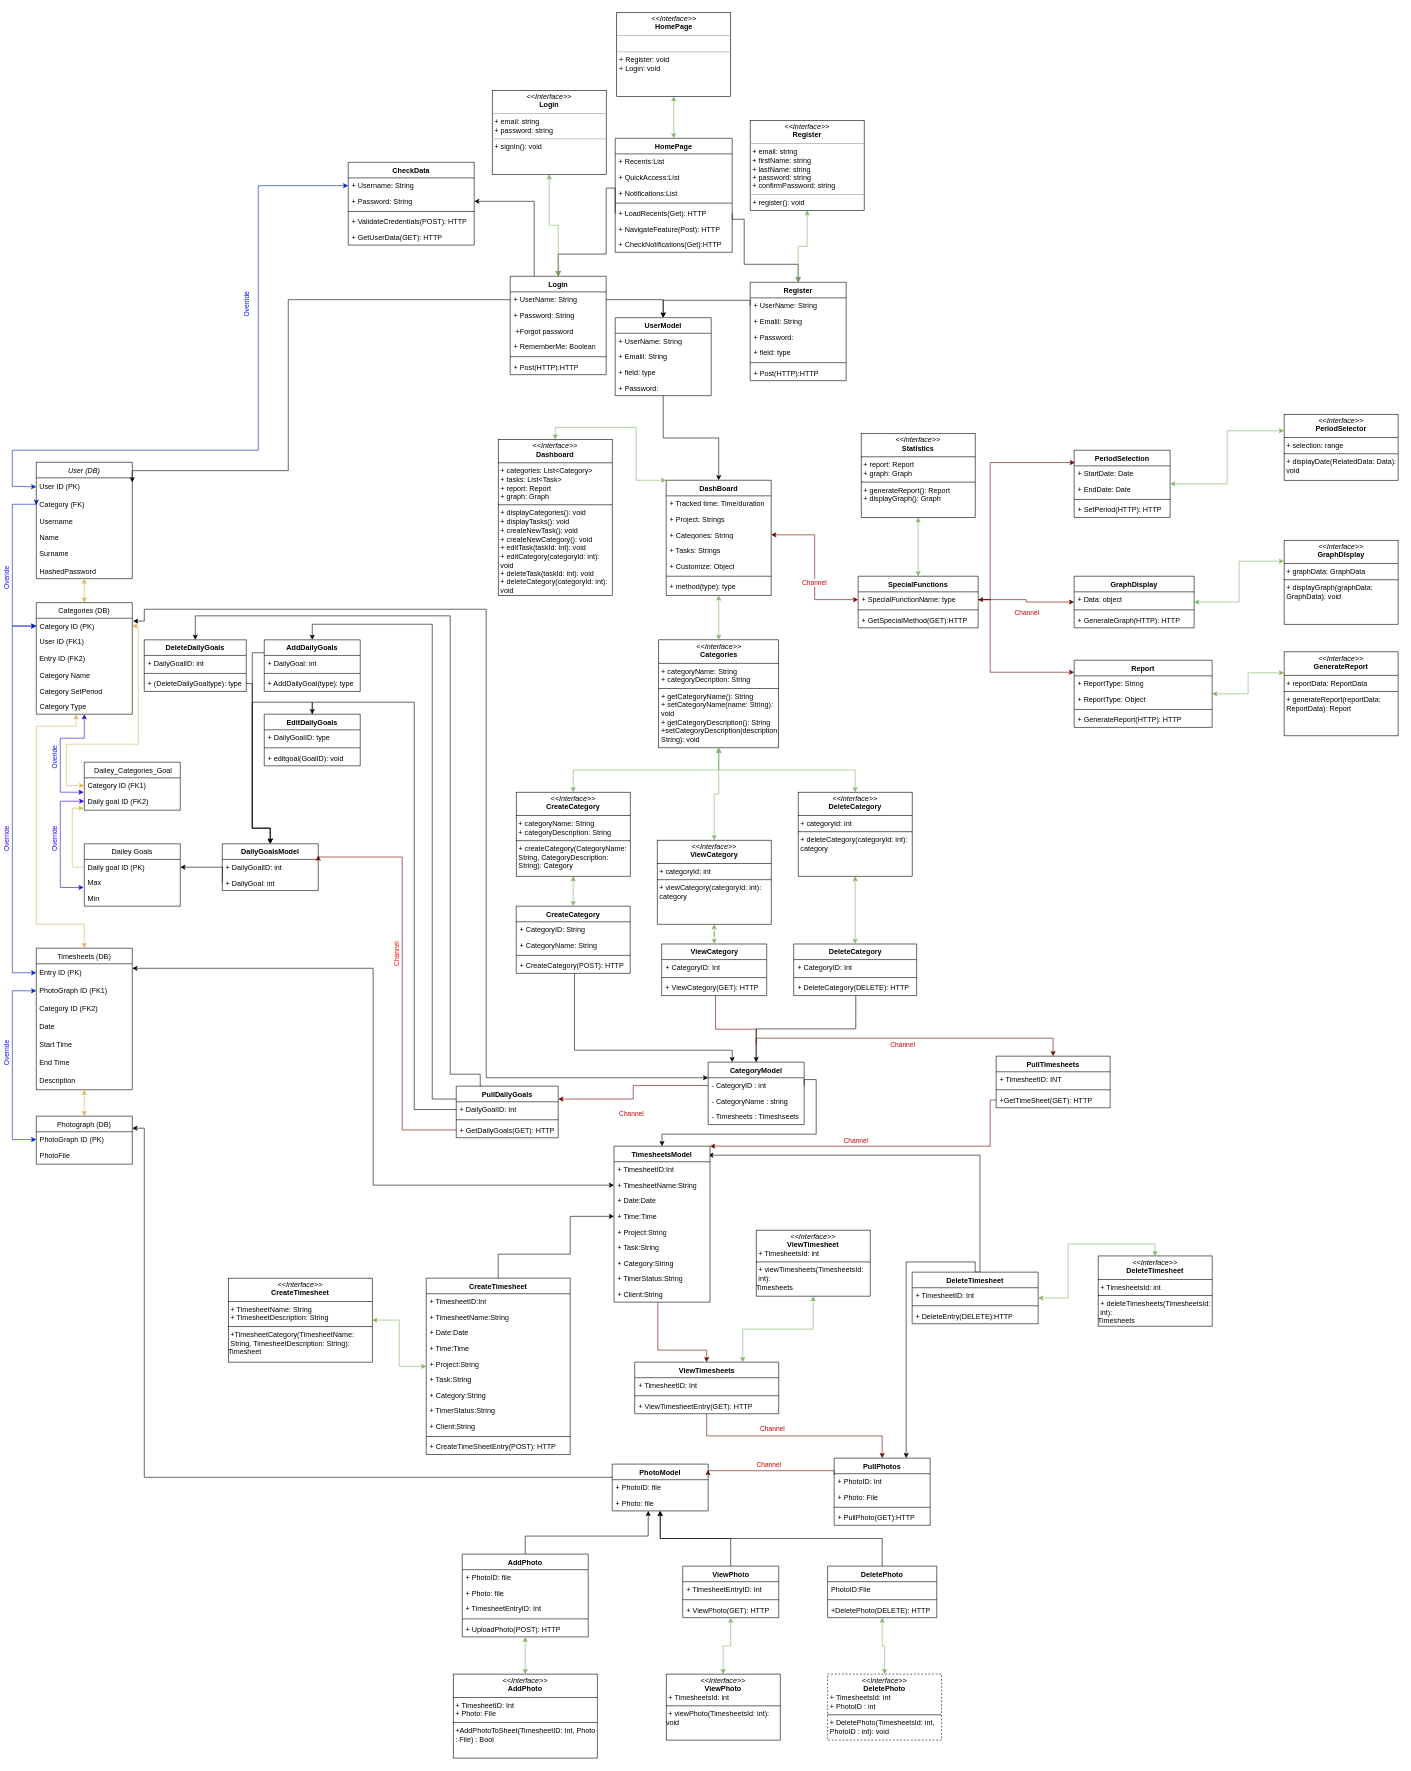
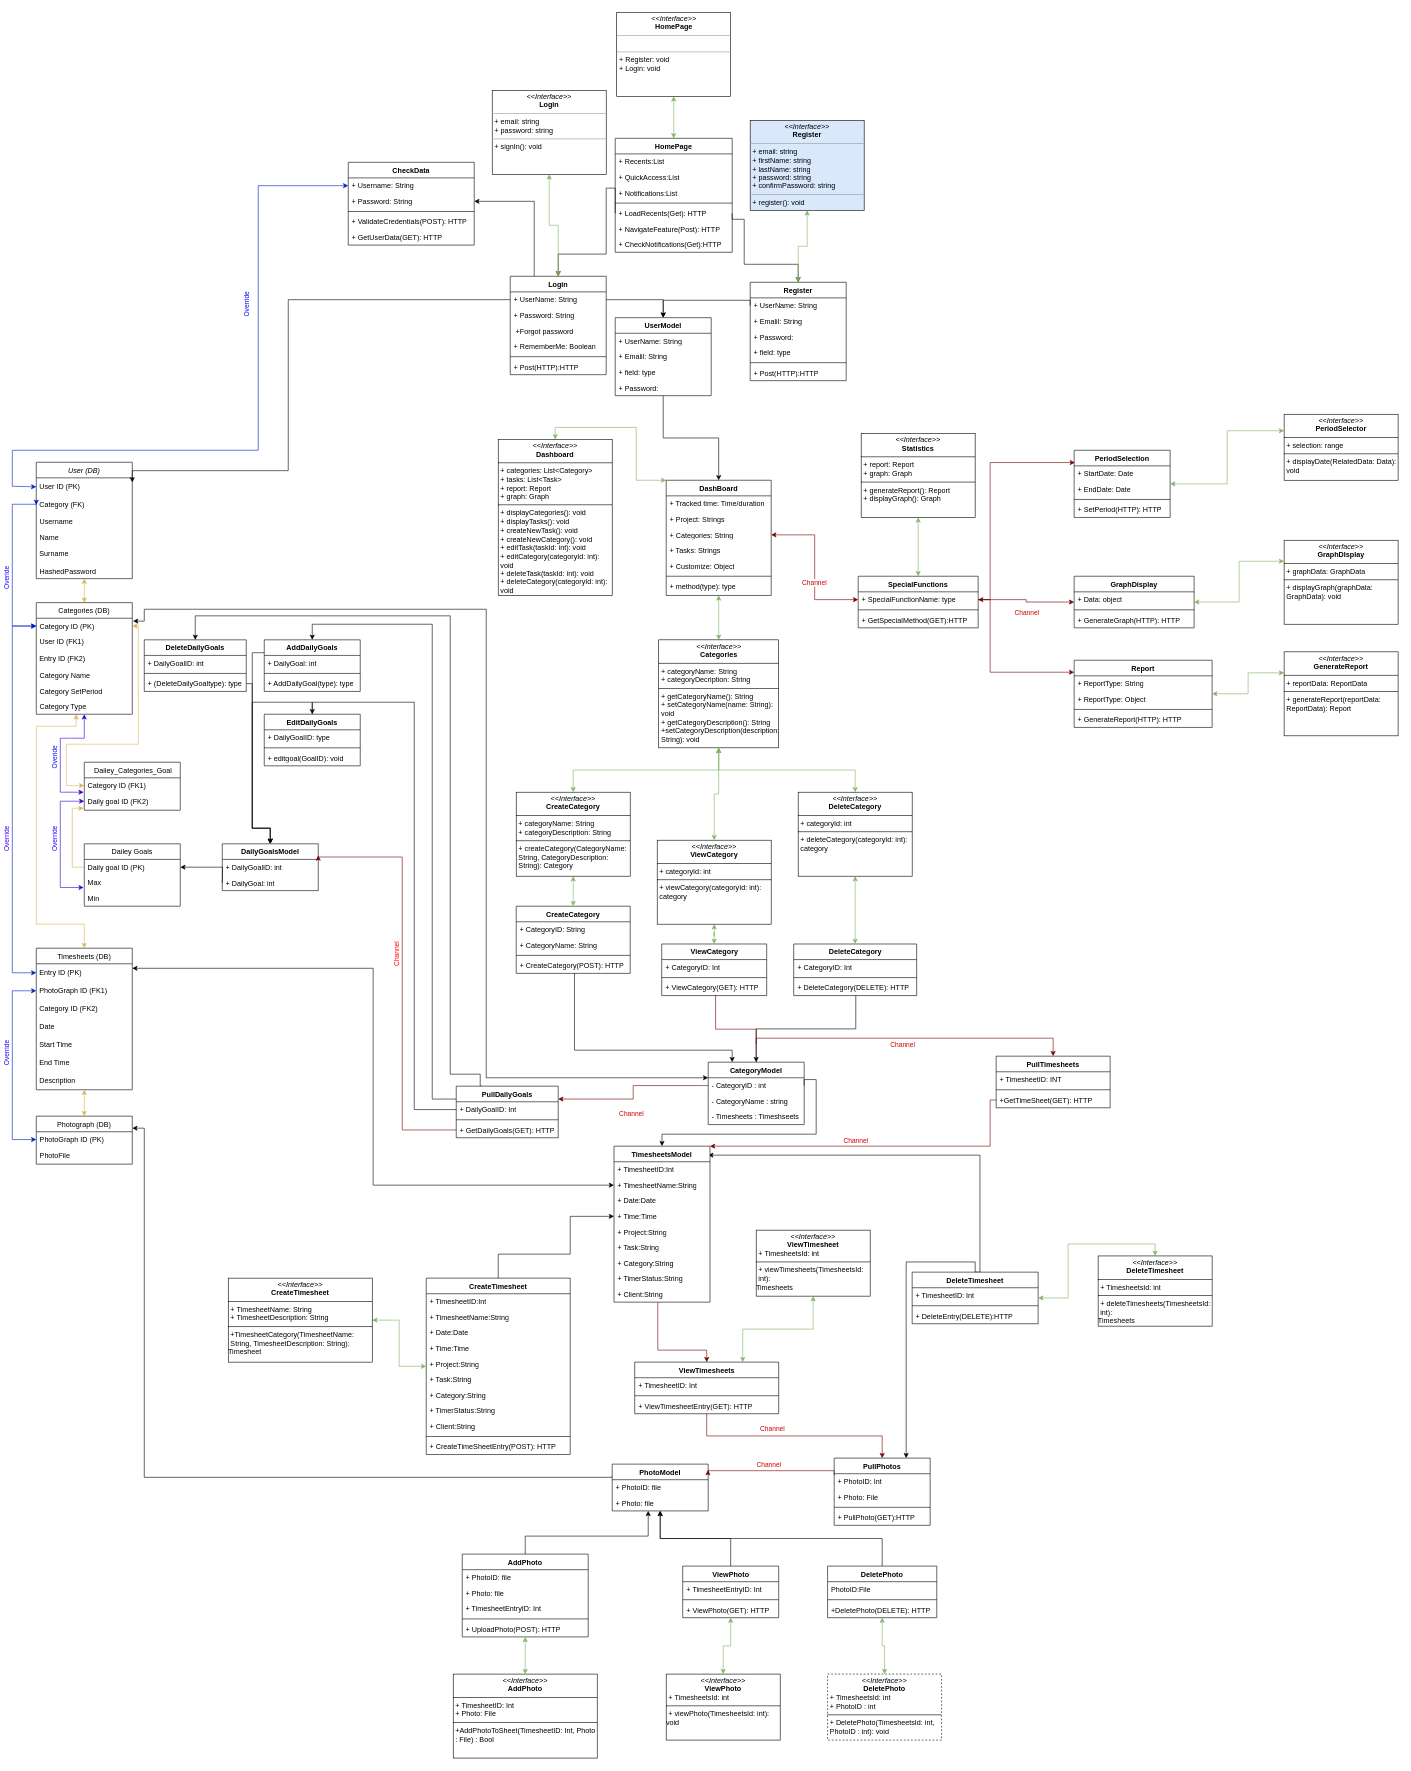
- <mxCell id="254" value="&lt;p style=&quot;margin:0px;margin-top:4px;text-align:center;&quot;&gt;&lt;i&gt;&amp;lt;&amp;lt;Interface&amp;gt;&amp;gt;&lt;/i&gt;&lt;br&gt;&lt;b&gt;Register&lt;/b&gt;&lt;/p&gt;&lt;hr size=&quot;1&quot;&gt;&lt;p style=&quot;margin:0px;margin-left:4px;&quot;&gt;+ email: string&lt;br&gt;+ firstName: string&lt;/p&gt;&lt;p style=&quot;margin:0px;margin-left:4px;&quot;&gt;+ lastName: string&lt;/p&gt;&lt;p style=&quot;margin:0px;margin-left:4px;&quot;&gt;+ password: string&lt;/p&gt;&lt;p style=&quot;margin:0px;margin-left:4px;&quot;&gt;+ confirmPassword: string&lt;/p&gt;&lt;hr size=&quot;1&quot;&gt;&lt;p style=&quot;margin:0px;margin-left:4px;&quot;&gt;+ register(): void&lt;br&gt;&lt;/p&gt;" style="verticalAlign=top;align=left;overflow=fill;html=1;whiteSpace=wrap;" vertex="1" parent="1"><mxGeometry x="1250" y="200" width="190" height="150" as="geometry" /></mxCell>
+ <mxCell id="254" value="&lt;p style=&quot;margin:0px;margin-top:4px;text-align:center;&quot;&gt;&lt;i&gt;&amp;lt;&amp;lt;Interface&amp;gt;&amp;gt;&lt;/i&gt;&lt;br&gt;&lt;b&gt;Register&lt;/b&gt;&lt;/p&gt;&lt;hr size=&quot;1&quot;&gt;&lt;p style=&quot;margin:0px;margin-left:4px;&quot;&gt;+ email: string&lt;br&gt;+ firstName: string&lt;/p&gt;&lt;p style=&quot;margin:0px;margin-left:4px;&quot;&gt;+ lastName: string&lt;/p&gt;&lt;p style=&quot;margin:0px;margin-left:4px;&quot;&gt;+ password: string&lt;/p&gt;&lt;p style=&quot;margin:0px;margin-left:4px;&quot;&gt;+ confirmPassword: string&lt;/p&gt;&lt;hr size=&quot;1&quot;&gt;&lt;p style=&quot;margin:0px;margin-left:4px;&quot;&gt;+ register(): void&lt;br&gt;&lt;/p&gt;" style="verticalAlign=top;align=left;overflow=fill;html=1;whiteSpace=wrap;fillColor=#dae8fc;" vertex="1" parent="1"><mxGeometry x="1250" y="200" width="190" height="150" as="geometry" /></mxCell>
